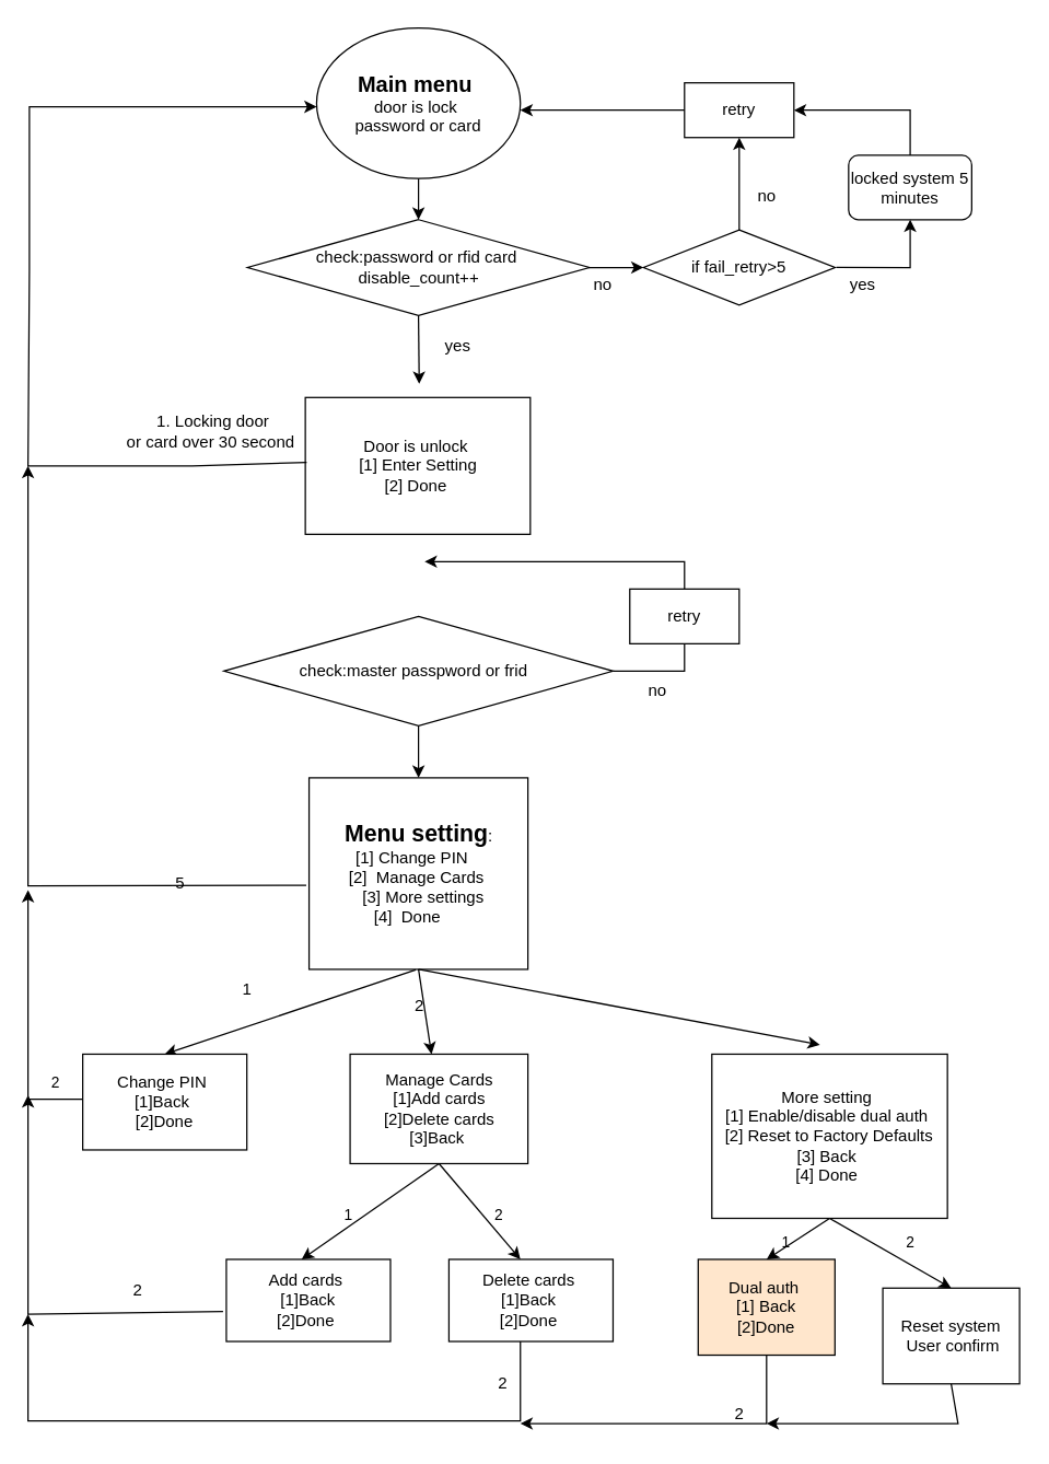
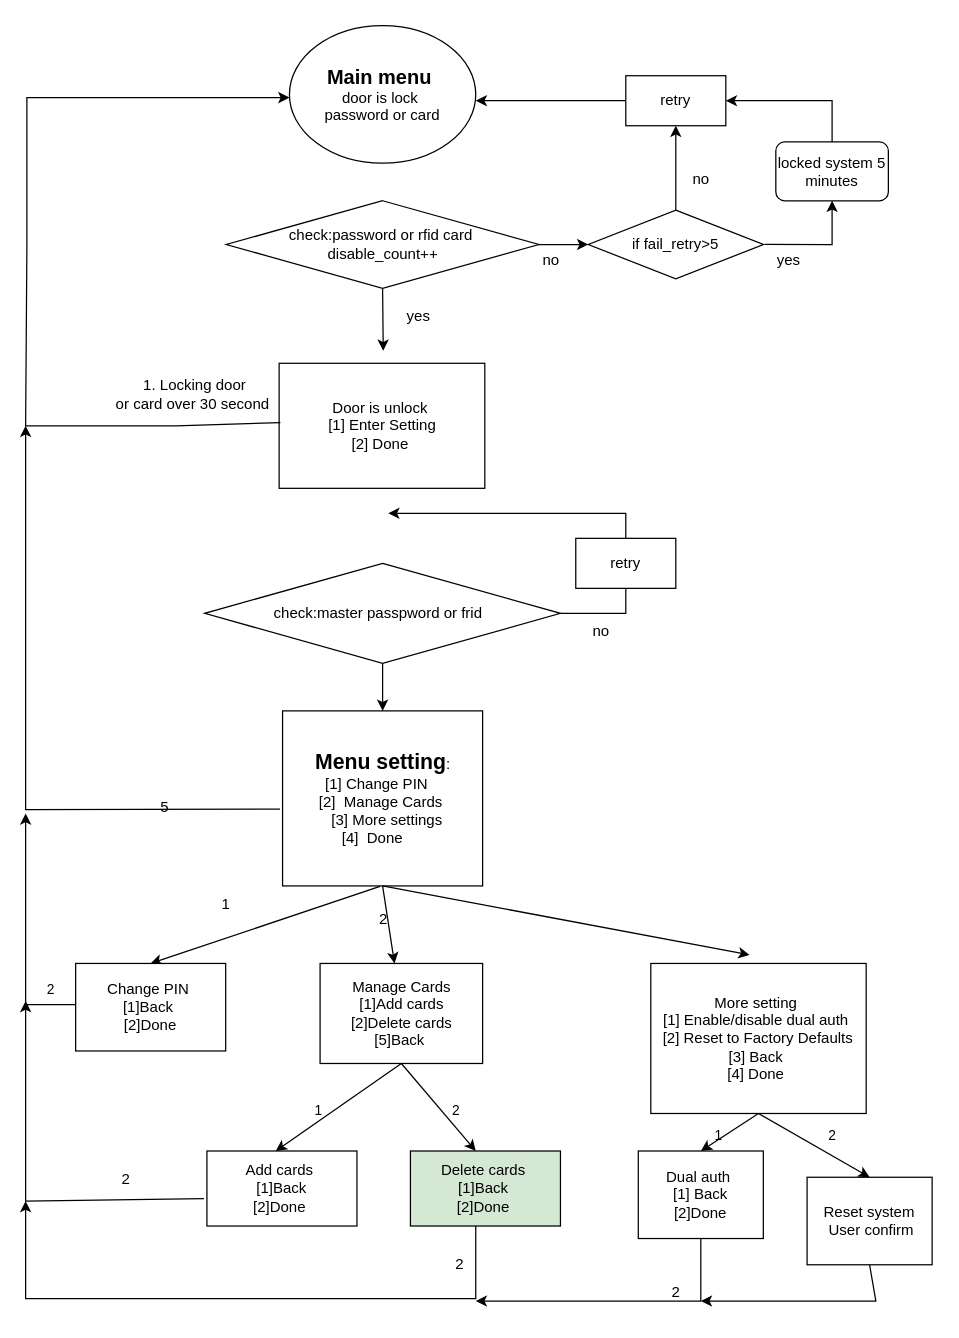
- <mxCell id="6" value="" style="endArrow=classic;html=1;rounded=0;exitX=0.5;exitY=1;exitDx=0;exitDy=0;" parent="1" source="2" target="3" edge="1"><mxGeometry width="50" height="50" relative="1" as="geometry"><mxPoint x="310" y="150" as="sourcePoint" /><mxPoint x="365.5" y="110" as="targetPoint" /></mxGeometry></mxCell>
- <mxCell id="34" value="&amp;nbsp;&lt;div&gt;&lt;br&gt;&lt;/div&gt;&lt;div&gt;&lt;br&gt;&lt;/div&gt;&lt;div&gt;Manage Cards&lt;div&gt;[1]Add cards&lt;/div&gt;&lt;div&gt;[2]Delete cards&lt;/div&gt;&lt;div&gt;[3]Back&amp;nbsp;&lt;/div&gt;&lt;div&gt;&amp;nbsp;&lt;/div&gt;&lt;div&gt;&lt;span style=&quot;background-color: transparent; color: light-dark(rgb(0, 0, 0), rgb(255, 255, 255));&quot;&gt;&amp;nbsp;&lt;/span&gt;&lt;/div&gt;&lt;div&gt;&lt;div&gt;&lt;br&gt;&lt;/div&gt;&lt;/div&gt;&lt;/div&gt;" style="rounded=0;whiteSpace=wrap;html=1;" parent="1" vertex="1"><mxGeometry x="255.5" y="770" width="130" height="80" as="geometry" /></mxCell>
+ <mxCell id="34" value="&amp;nbsp;&lt;div&gt;&lt;br&gt;&lt;/div&gt;&lt;div&gt;&lt;br&gt;&lt;/div&gt;&lt;div&gt;Manage Cards&lt;div&gt;[1]Add cards&lt;/div&gt;&lt;div&gt;[2]Delete cards&lt;/div&gt;&lt;div&gt;[5]Back&amp;nbsp;&lt;/div&gt;&lt;div&gt;&amp;nbsp;&lt;/div&gt;&lt;div&gt;&lt;span style=&quot;background-color: transparent; color: light-dark(rgb(0, 0, 0), rgb(255, 255, 255));&quot;&gt;&amp;nbsp;&lt;/span&gt;&lt;/div&gt;&lt;div&gt;&lt;div&gt;&lt;br&gt;&lt;/div&gt;&lt;/div&gt;&lt;/div&gt;" style="rounded=0;whiteSpace=wrap;html=1;" parent="1" vertex="1"><mxGeometry x="255.5" y="770" width="130" height="80" as="geometry" /></mxCell>
- <mxCell id="39" value="Delete cards&amp;nbsp;&lt;div&gt;[1]Back&amp;nbsp;&lt;/div&gt;&lt;div&gt;[2]Done&amp;nbsp;&lt;/div&gt;" style="rounded=0;whiteSpace=wrap;html=1;" parent="1" vertex="1"><mxGeometry x="327.75" y="920" width="120" height="60" as="geometry" /></mxCell>
+ <mxCell id="39" value="Delete cards&amp;nbsp;&lt;div&gt;[1]Back&amp;nbsp;&lt;/div&gt;&lt;div&gt;[2]Done&amp;nbsp;&lt;/div&gt;" style="rounded=0;whiteSpace=wrap;html=1;fillColor=#d5e8d4;" parent="1" vertex="1"><mxGeometry x="327.75" y="920" width="120" height="60" as="geometry" /></mxCell>
- <mxCell id="51" value="Dual auth&amp;nbsp;&lt;div&gt;[1] Back&lt;/div&gt;&lt;div&gt;[2]Done&lt;/div&gt;" style="rounded=0;whiteSpace=wrap;html=1;fillColor=#ffe6cc;" parent="1" vertex="1"><mxGeometry x="510" y="920" width="100" height="70" as="geometry" /></mxCell>
+ <mxCell id="51" value="Dual auth&amp;nbsp;&lt;div&gt;[1] Back&lt;/div&gt;&lt;div&gt;[2]Done&lt;/div&gt;" style="rounded=0;whiteSpace=wrap;html=1;" parent="1" vertex="1"><mxGeometry x="510" y="920" width="100" height="70" as="geometry" /></mxCell>
